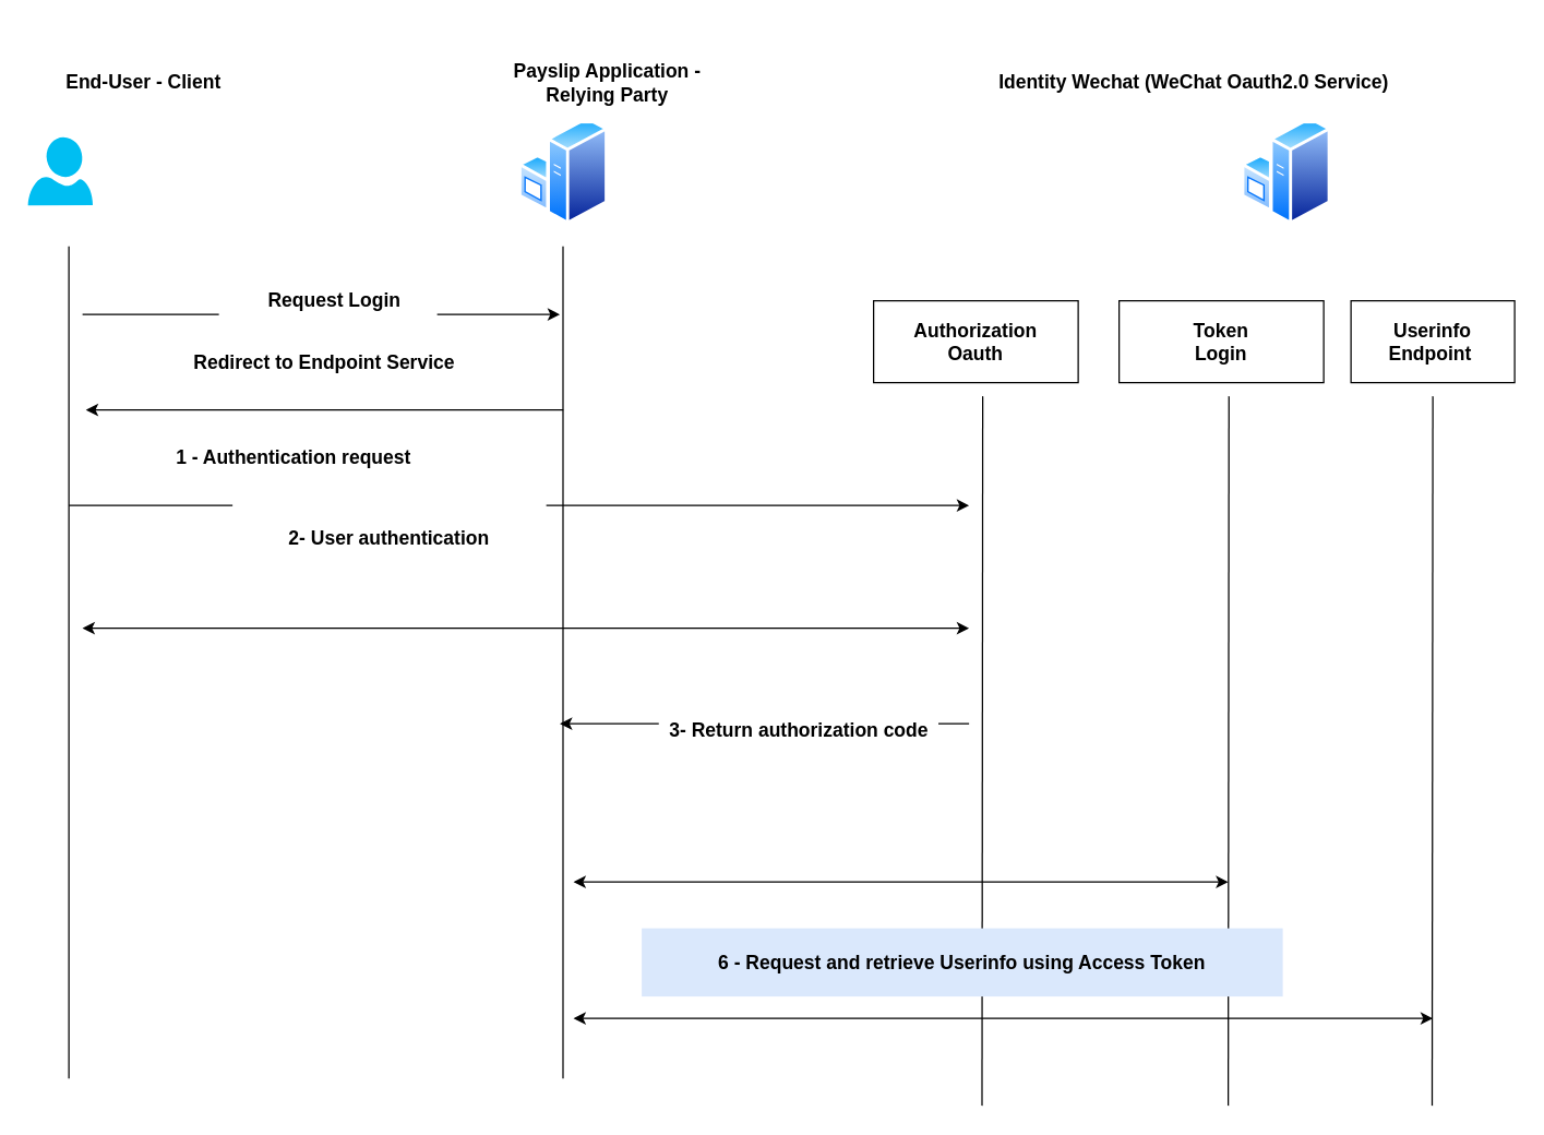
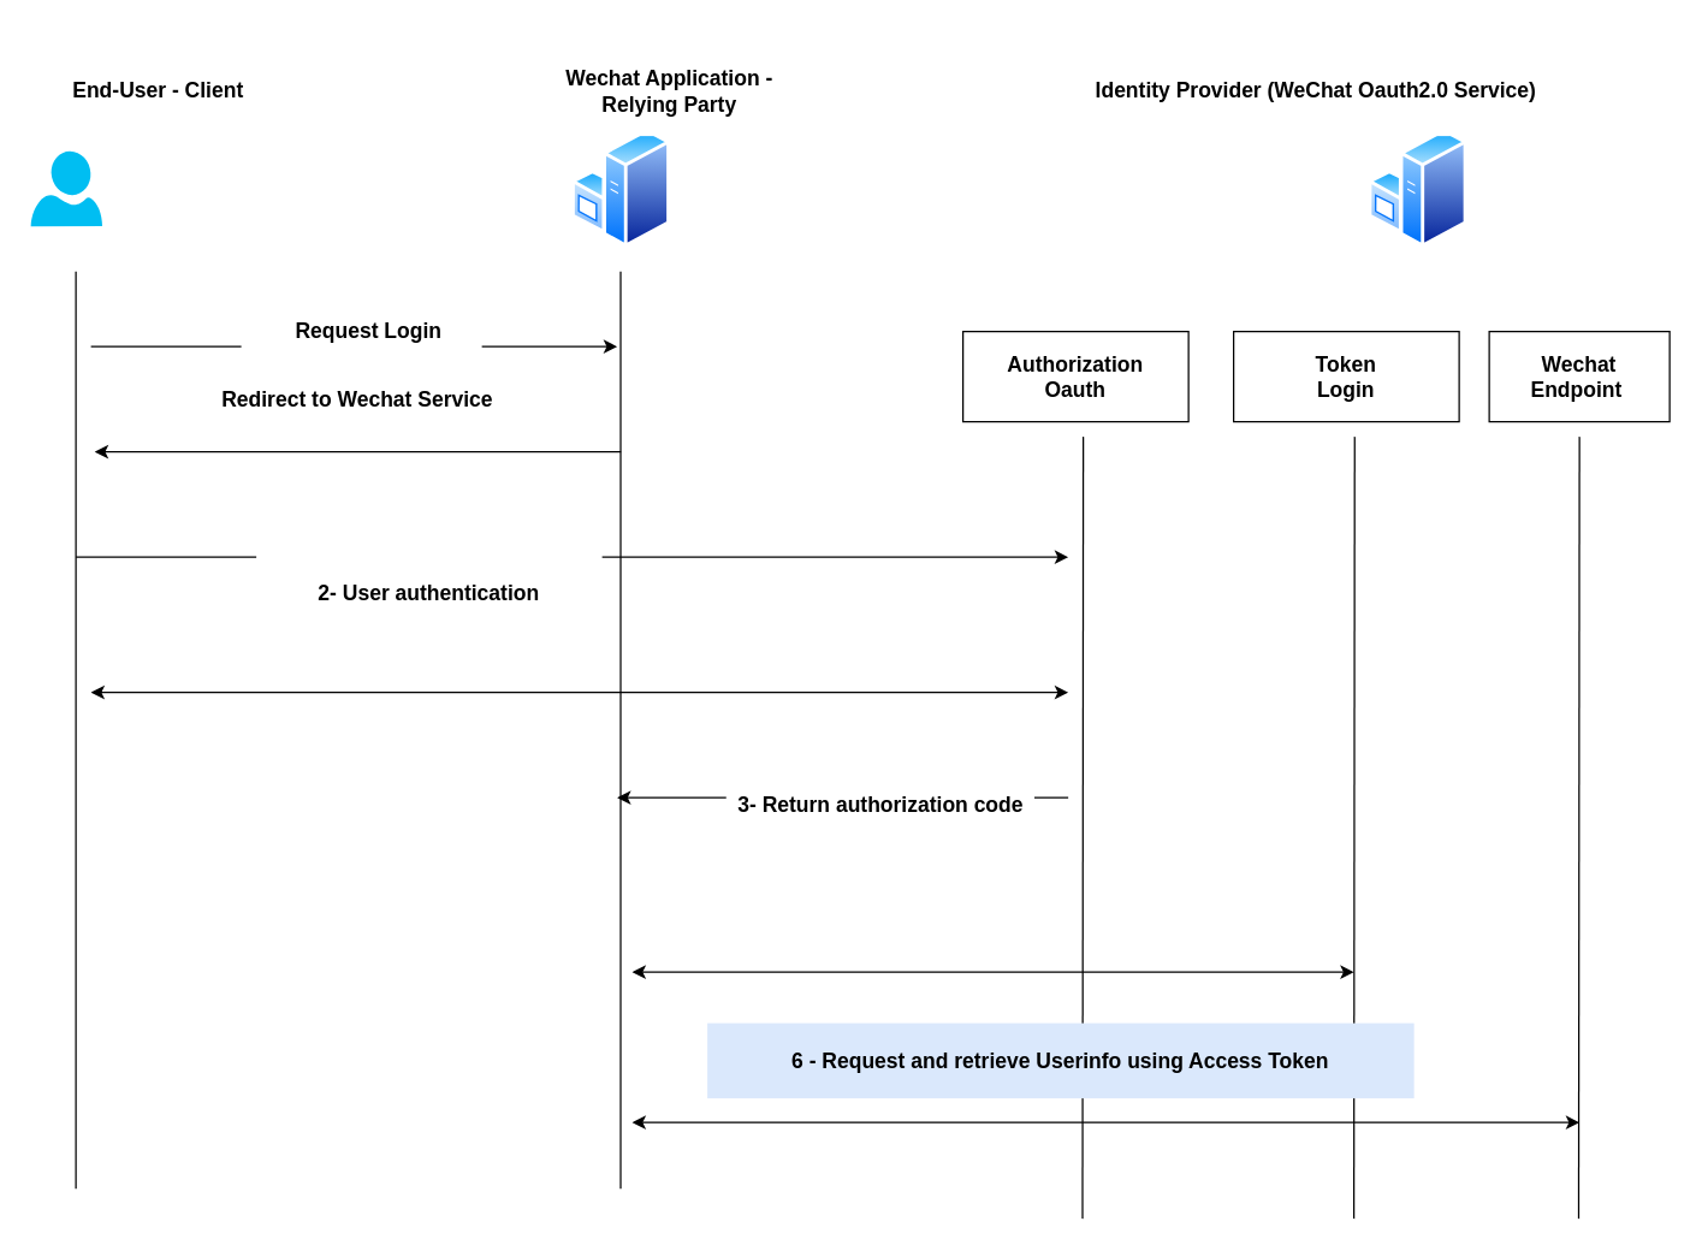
- <mxCell id="30" value="&lt;b&gt;&lt;font style=&quot;font-size: 14px;&quot;&gt;Payslip Application - Relying Party&lt;/font&gt;&lt;/b&gt;" style="rounded=0;whiteSpace=wrap;html=1;strokeColor=none;" vertex="1" parent="1"><mxGeometry x="370" width="150" height="60" as="geometry" y="30" /></mxCell>
+ <mxCell id="30" value="&lt;b&gt;&lt;font style=&quot;font-size: 14px;&quot;&gt;Wechat Application - Relying Party&lt;/font&gt;&lt;/b&gt;" style="rounded=0;whiteSpace=wrap;html=1;strokeColor=none;" vertex="1" parent="1"><mxGeometry x="370" width="150" height="60" as="geometry" y="30" /></mxCell>
- <mxCell id="29" value="&lt;font style=&quot;font-size: 14px;&quot;&gt;&lt;b&gt;Identity Wechat (WeChat Oauth2.0 Service)&lt;/b&gt;&lt;/font&gt;" style="rounded=0;whiteSpace=wrap;html=1;strokeColor=none;" vertex="1" parent="1"><mxGeometry x="710" width="330" height="60" as="geometry" y="30" /></mxCell>
+ <mxCell id="29" value="&lt;font style=&quot;font-size: 14px;&quot;&gt;&lt;b&gt;Identity Provider (WeChat Oauth2.0 Service)&lt;/b&gt;&lt;/font&gt;" style="rounded=0;whiteSpace=wrap;html=1;strokeColor=none;" vertex="1" parent="1"><mxGeometry x="710" width="330" height="60" as="geometry" y="30" /></mxCell>
- <mxCell id="6" value="&lt;font style=&quot;font-size: 14px;&quot;&gt;&lt;b&gt;Userinfo&lt;/b&gt;&lt;/font&gt;&lt;br&gt;&lt;b style=&quot;border-color: var(--border-color); font-size: 14px;&quot;&gt;Endpoint&lt;/b&gt;&amp;nbsp;" style="rounded=0;whiteSpace=wrap;html=1;" vertex="1" parent="1"><mxGeometry x="990" y="220" width="120" height="60" as="geometry" /></mxCell>
+ <mxCell id="6" value="&lt;font style=&quot;font-size: 14px;&quot;&gt;&lt;b&gt;Wechat&lt;/b&gt;&lt;/font&gt;&lt;br&gt;&lt;b style=&quot;border-color: var(--border-color); font-size: 14px;&quot;&gt;Endpoint&lt;/b&gt;&amp;nbsp;" style="rounded=0;whiteSpace=wrap;html=1;" vertex="1" parent="1"><mxGeometry x="990" y="220" width="120" height="60" as="geometry" /></mxCell>
- <mxCell id="18" value="&lt;b&gt;&lt;font style=&quot;font-size: 14px;&quot;&gt;Redirect to Endpoint Service&lt;/font&gt;&lt;/b&gt;" style="rounded=0;whiteSpace=wrap;html=1;strokeColor=none;" vertex="1" parent="1"><mxGeometry x="135" y="240" width="205" height="50" as="geometry" /></mxCell>
+ <mxCell id="18" value="&lt;b&gt;&lt;font style=&quot;font-size: 14px;&quot;&gt;Redirect to Wechat Service&lt;/font&gt;&lt;/b&gt;" style="rounded=0;whiteSpace=wrap;html=1;strokeColor=none;" vertex="1" parent="1"><mxGeometry x="135" y="240" width="205" height="50" as="geometry" /></mxCell>
- <mxCell id="16" value="&lt;font style=&quot;font-size: 14px;&quot;&gt;&lt;b&gt;1 - Authentication request&lt;/b&gt;&lt;/font&gt;" style="rounded=0;whiteSpace=wrap;html=1;strokeColor=none;" vertex="1" parent="1"><mxGeometry x="100" y="310" width="230" height="50" as="geometry" /></mxCell>
